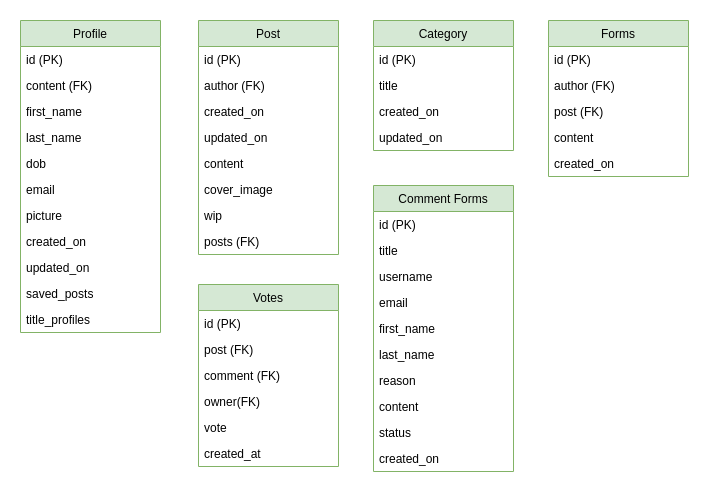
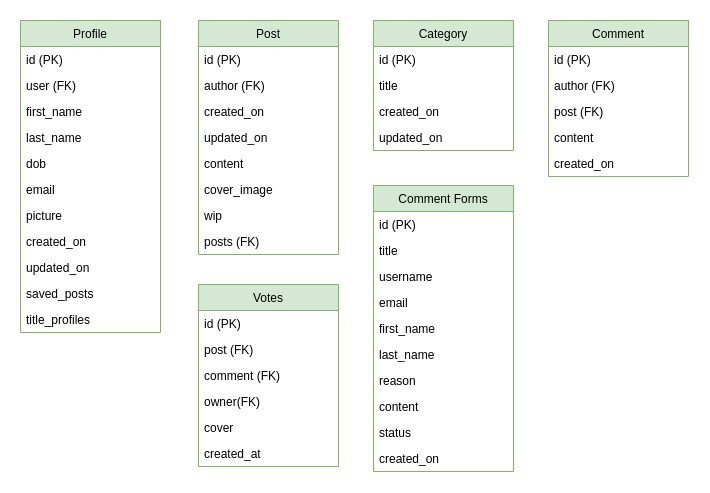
- <mxCell id="23" value="Forms" style="swimlane;fontStyle=0;childLayout=stackLayout;horizontal=1;startSize=26;horizontalStack=0;resizeParent=1;resizeParentMax=0;resizeLast=0;collapsible=1;marginBottom=0;labelBackgroundColor=none;fillColor=#d5e8d4;strokeColor=#82b366;" parent="1" vertex="1"><mxGeometry x="548" y="20" width="140" height="156" as="geometry" /></mxCell>
+ <mxCell id="23" value="Comment" style="swimlane;fontStyle=0;childLayout=stackLayout;horizontal=1;startSize=26;horizontalStack=0;resizeParent=1;resizeParentMax=0;resizeLast=0;collapsible=1;marginBottom=0;labelBackgroundColor=none;fillColor=#d5e8d4;strokeColor=#82b366;" parent="1" vertex="1"><mxGeometry x="548" y="20" width="140" height="156" as="geometry" /></mxCell>
- <mxCell id="4" value="content (FK)" style="text;strokeColor=none;fillColor=none;align=left;verticalAlign=top;spacingLeft=4;spacingRight=4;overflow=hidden;rotatable=0;points=[[0,0.5],[1,0.5]];portConstraint=eastwest;labelBackgroundColor=none;" parent="2" vertex="1"><mxGeometry y="52" width="140" height="26" as="geometry" /></mxCell>
+ <mxCell id="4" value="user (FK)" style="text;strokeColor=none;fillColor=none;align=left;verticalAlign=top;spacingLeft=4;spacingRight=4;overflow=hidden;rotatable=0;points=[[0,0.5],[1,0.5]];portConstraint=eastwest;labelBackgroundColor=none;" parent="2" vertex="1"><mxGeometry y="52" width="140" height="26" as="geometry" /></mxCell>
- <mxCell id="50" value="vote" style="text;strokeColor=none;fillColor=none;align=left;verticalAlign=top;spacingLeft=4;spacingRight=4;overflow=hidden;rotatable=0;points=[[0,0.5],[1,0.5]];portConstraint=eastwest;labelBackgroundColor=none;" parent="45" vertex="1"><mxGeometry y="130" width="140" height="26" as="geometry" /></mxCell>
+ <mxCell id="50" value="cover" style="text;strokeColor=none;fillColor=none;align=left;verticalAlign=top;spacingLeft=4;spacingRight=4;overflow=hidden;rotatable=0;points=[[0,0.5],[1,0.5]];portConstraint=eastwest;labelBackgroundColor=none;" parent="45" vertex="1"><mxGeometry y="130" width="140" height="26" as="geometry" /></mxCell>
